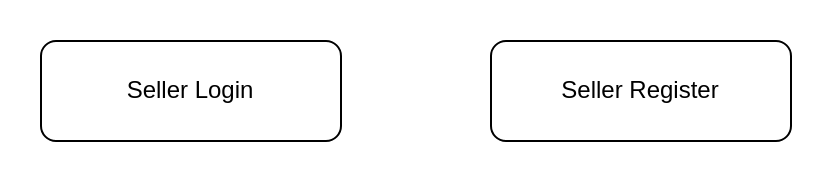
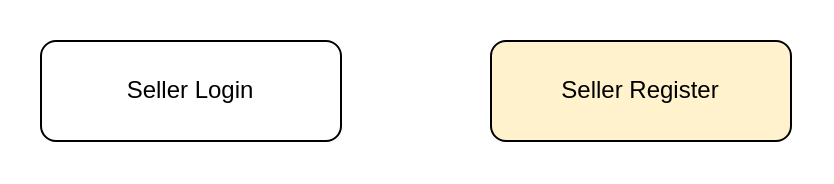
- <mxCell id="3" value="Seller Register" style="rounded=1;whiteSpace=wrap;html=1;" vertex="1" parent="1"><mxGeometry x="245" y="20" width="150" height="50" as="geometry" /></mxCell>
+ <mxCell id="3" value="Seller Register" style="rounded=1;whiteSpace=wrap;html=1;fillColor=#fff2cc;" vertex="1" parent="1"><mxGeometry x="245" y="20" width="150" height="50" as="geometry" /></mxCell>
